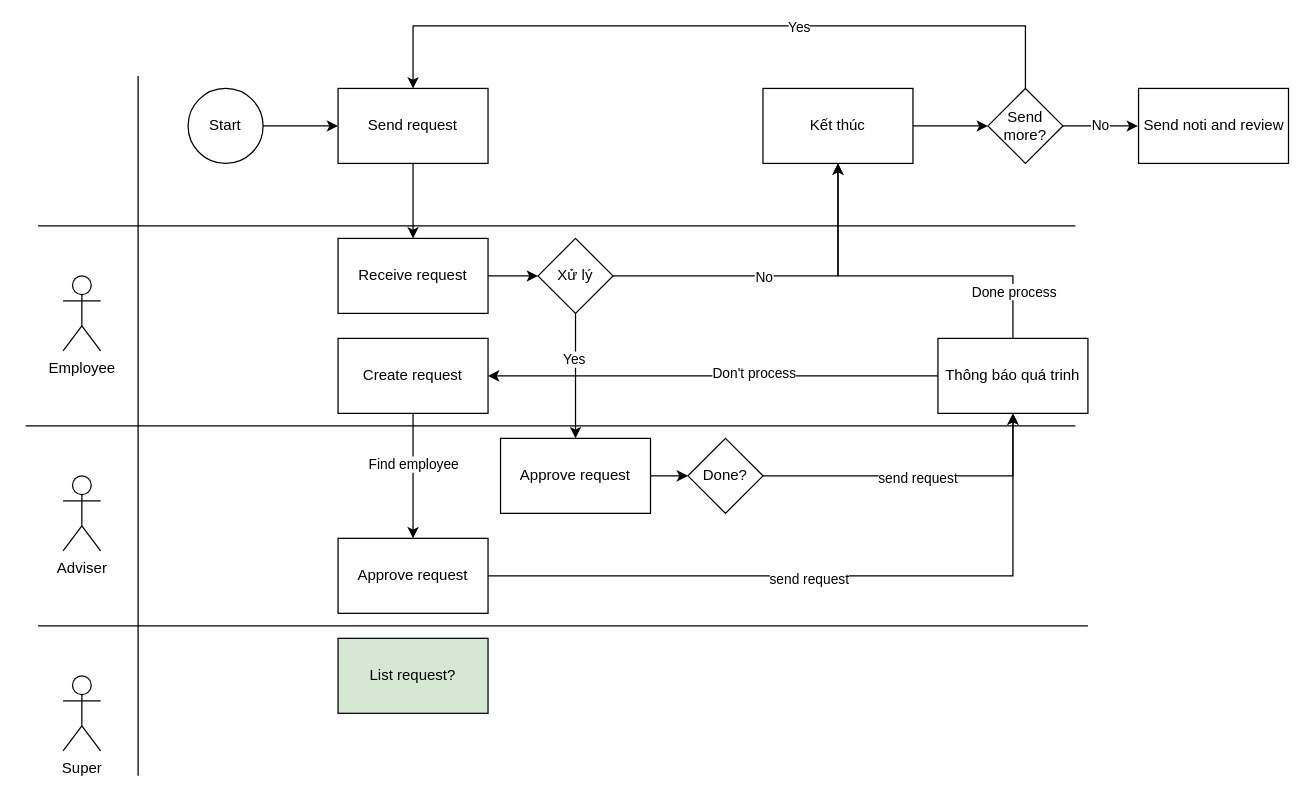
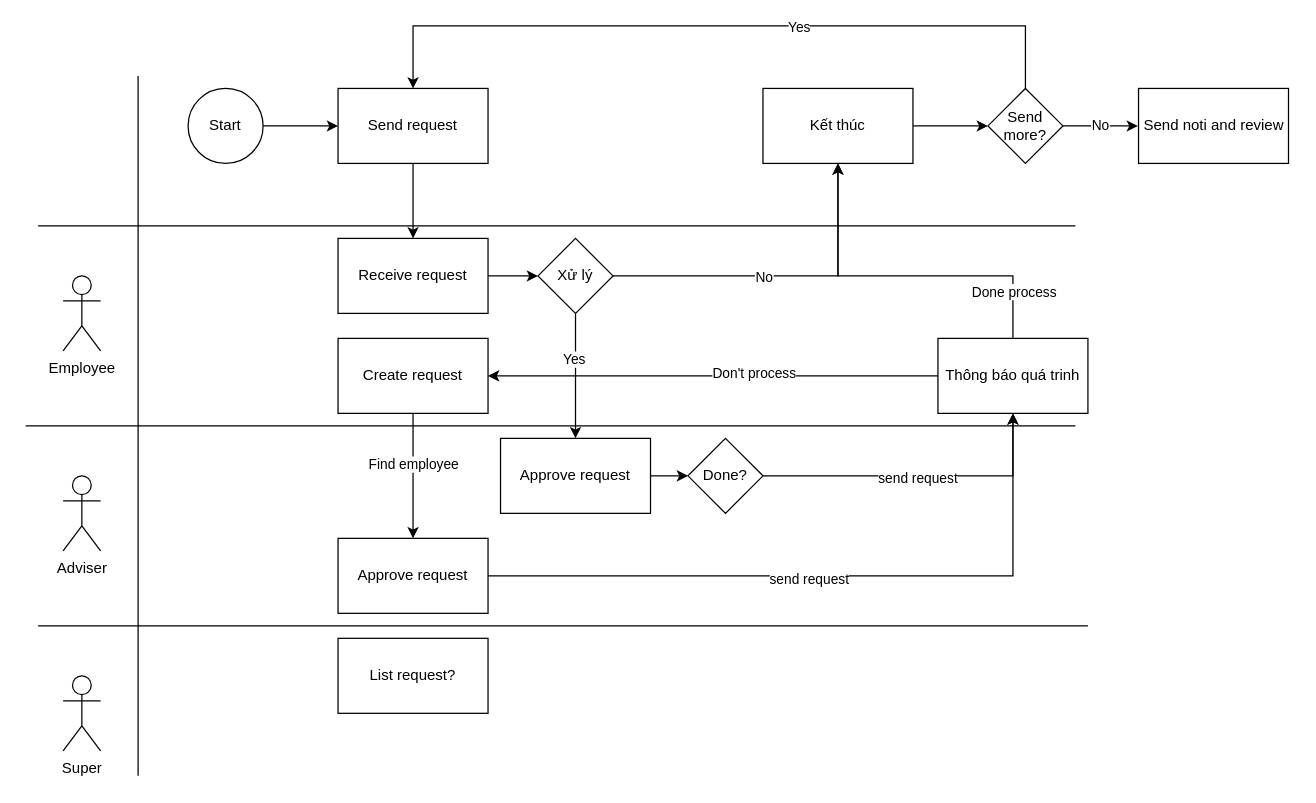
- <mxCell id="43" value="List request?" style="rounded=0;whiteSpace=wrap;html=1;fillColor=#d5e8d4;" parent="1" vertex="1"><mxGeometry x="270" y="510" width="120" height="60" as="geometry" /></mxCell>
+ <mxCell id="43" value="List request?" style="rounded=0;whiteSpace=wrap;html=1;" parent="1" vertex="1"><mxGeometry x="270" y="510" width="120" height="60" as="geometry" /></mxCell>
